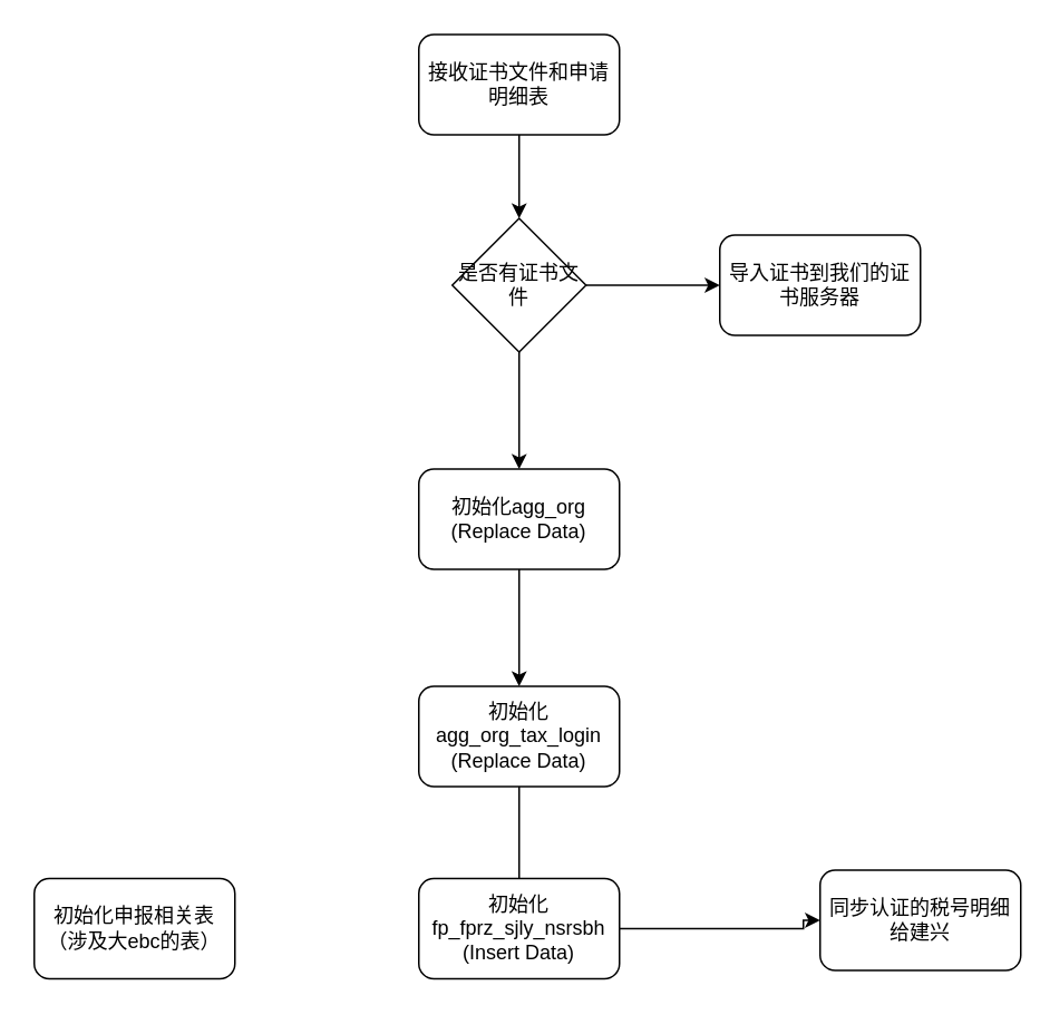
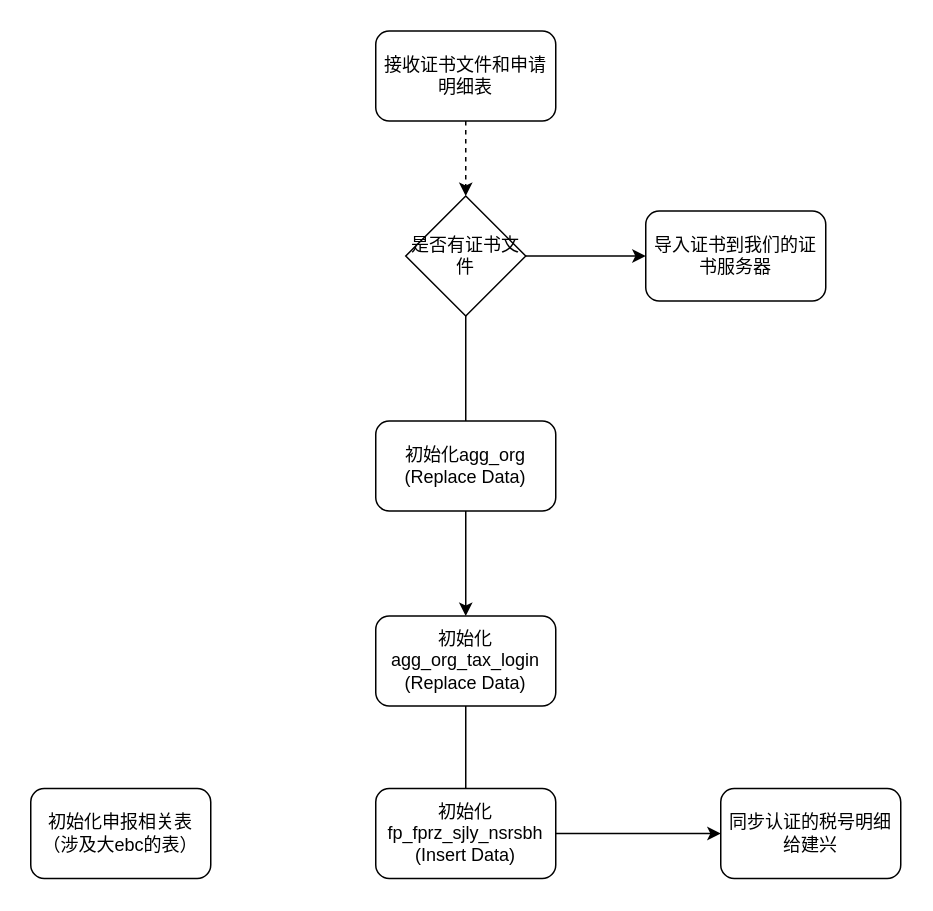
- <mxCell id="5" value="" style="edgeStyle=orthogonalEdgeStyle;rounded=0;orthogonalLoop=1;jettySize=auto;html=1;" edge="1" parent="1" source="6" target="4"><mxGeometry relative="1" as="geometry" /></mxCell>
+ <mxCell id="5" value="" style="edgeStyle=orthogonalEdgeStyle;rounded=0;orthogonalLoop=1;jettySize=auto;html=1;dashed=1;" edge="1" parent="1" source="6" target="4"><mxGeometry relative="1" as="geometry" /></mxCell>
- <mxCell id="2" value="" style="edgeStyle=orthogonalEdgeStyle;rounded=0;orthogonalLoop=1;jettySize=auto;html=1;" edge="1" parent="1" source="4" target="8"><mxGeometry relative="1" as="geometry" /></mxCell>
+ <mxCell id="2" value="" style="edgeStyle=orthogonalEdgeStyle;rounded=0;orthogonalLoop=1;jettySize=auto;html=1;endArrow=none;" edge="1" parent="1" source="4" target="8"><mxGeometry relative="1" as="geometry" /></mxCell>
- <mxCell id="14" value="同步认证的税号明细给建兴" style="rounded=1;whiteSpace=wrap;html=1;" vertex="1" parent="1"><mxGeometry x="490" y="520" width="120" height="60" as="geometry" /></mxCell>
+ <mxCell id="14" value="同步认证的税号明细给建兴" style="rounded=1;whiteSpace=wrap;html=1;" vertex="1" parent="1"><mxGeometry x="480" y="525" width="120" height="60" as="geometry" /></mxCell>
